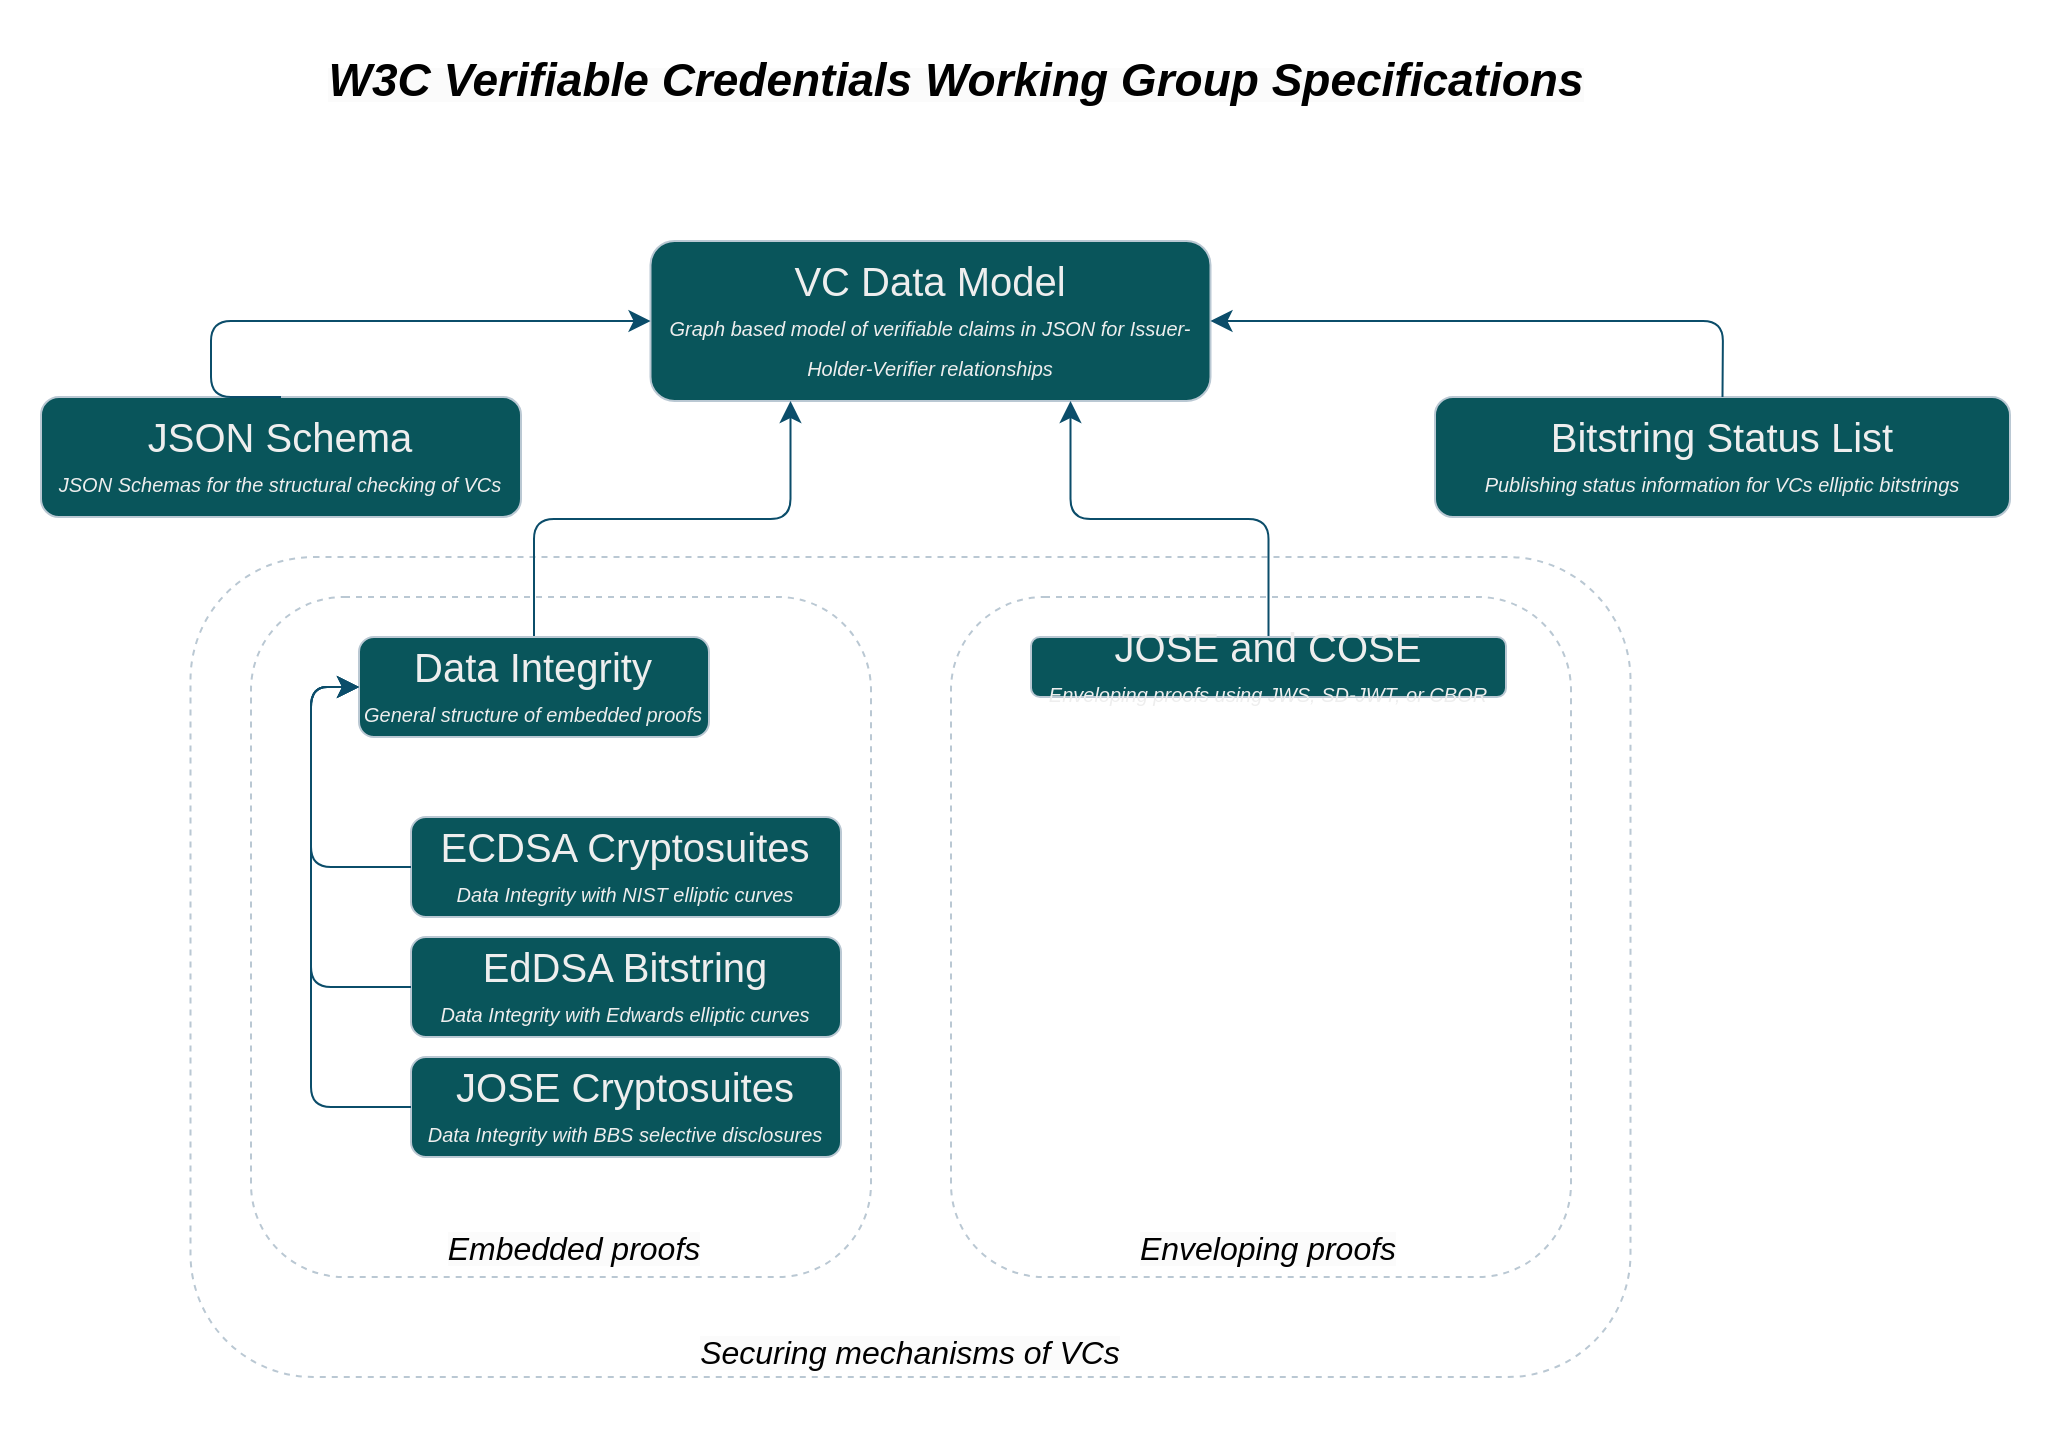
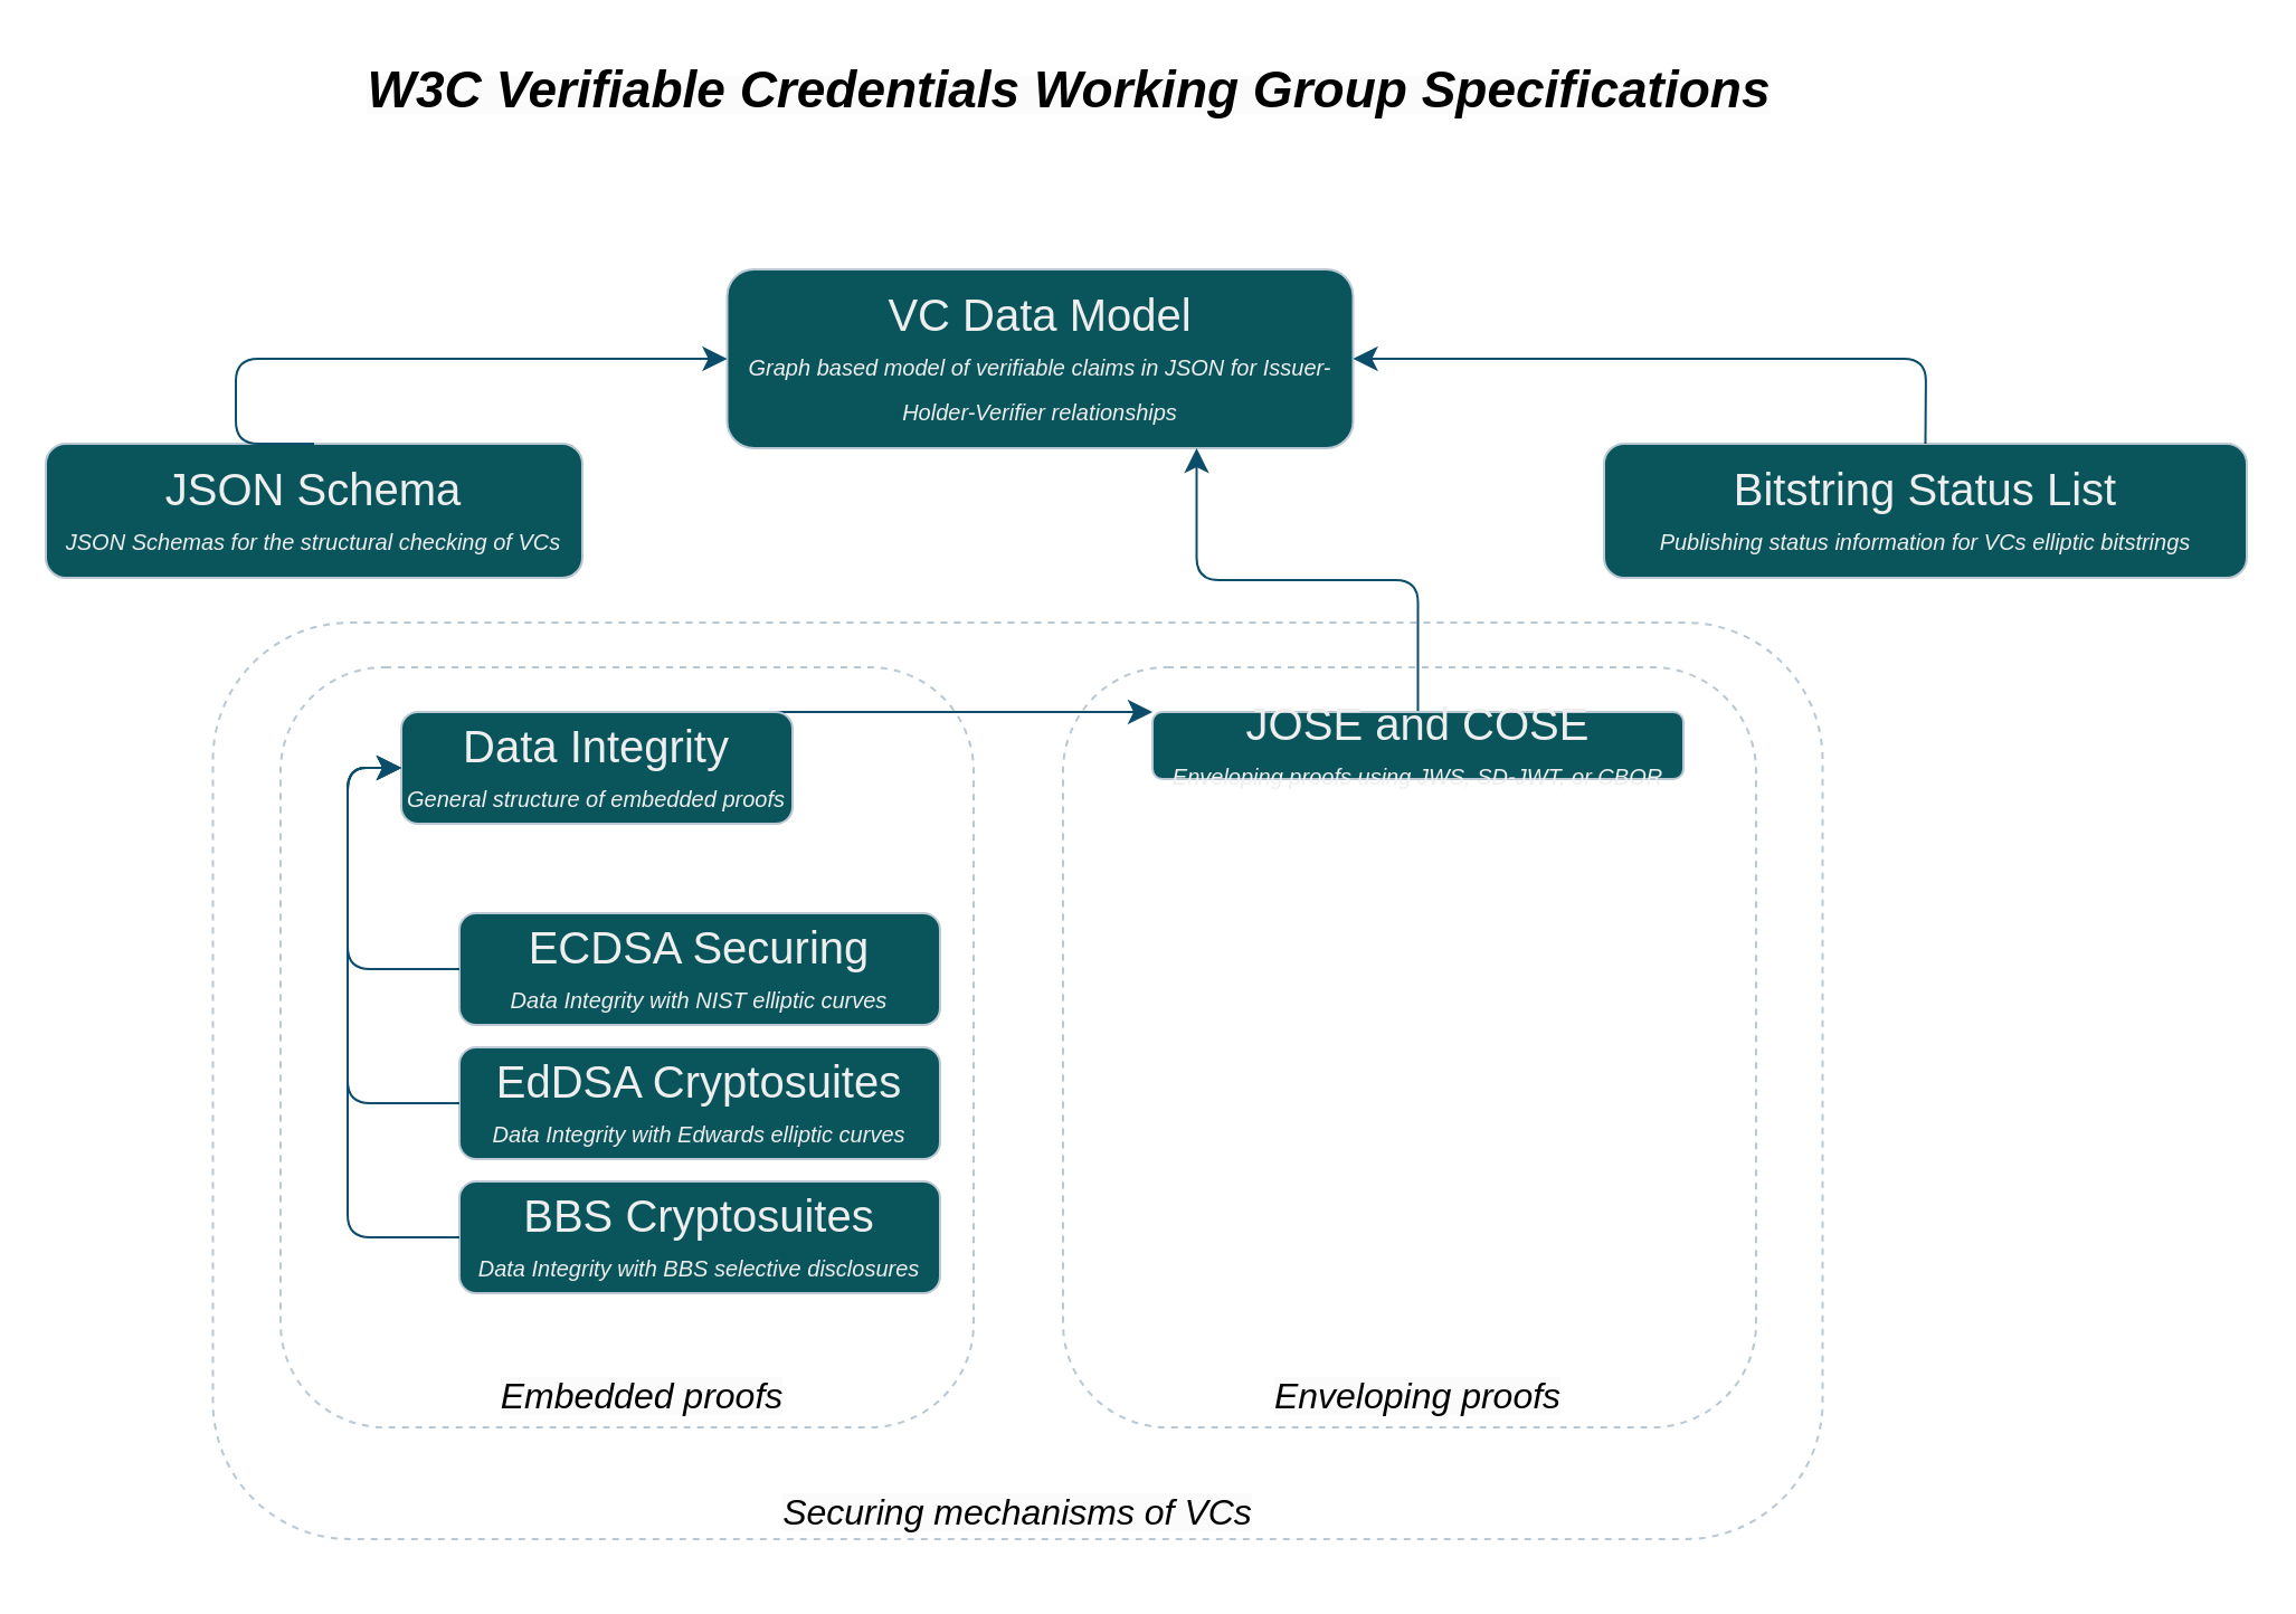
- <mxCell id="7" value="" style="edgeStyle=elbowEdgeStyle;elbow=vertical;endArrow=classic;html=1;curved=0;rounded=1;endSize=8;startSize=8;fontSize=12;exitX=0.5;exitY=0;exitDx=0;exitDy=0;entryX=0.25;entryY=1;entryDx=0;entryDy=0;labelBackgroundColor=none;strokeColor=#0B4D6A;fontColor=default;" parent="1" source="19" target="4" edge="1"><mxGeometry width="50" height="50" relative="1" as="geometry"><mxPoint x="285.005" y="308" as="sourcePoint" /><mxPoint x="335.005" y="258" as="targetPoint" /></mxGeometry></mxCell>
+ <mxCell id="7" value="" style="edgeStyle=elbowEdgeStyle;elbow=vertical;endArrow=classic;html=1;curved=0;rounded=1;endSize=8;startSize=8;fontSize=12;exitX=0.5;exitY=0;exitDx=0;exitDy=0;labelBackgroundColor=none;strokeColor=#0B4D6A;fontColor=default;" parent="1" source="19" target="13" edge="1"><mxGeometry width="50" height="50" relative="1" as="geometry"><mxPoint x="285.005" y="308" as="sourcePoint" /><mxPoint x="335.005" y="258" as="targetPoint" /></mxGeometry></mxCell>
- <mxCell id="16" value="&lt;span style=&quot;font-size: 20px;&quot;&gt;ECDSA Cryptosuites&lt;/span&gt;&lt;br&gt;&lt;font style=&quot;font-size: 10px;&quot;&gt;&lt;i&gt;Data Integrity with NIST elliptic curves&lt;/i&gt;&lt;/font&gt;" style="rounded=1;whiteSpace=wrap;html=1;fontSize=16;labelBackgroundColor=none;fillColor=#09555B;strokeColor=#BAC8D3;fontColor=#EEEEEE;" parent="1" vertex="1"><mxGeometry x="205.005" y="408" width="215" height="50" as="geometry" /></mxCell>
+ <mxCell id="16" value="&lt;span style=&quot;font-size: 20px;&quot;&gt;ECDSA Securing&lt;/span&gt;&lt;br&gt;&lt;font style=&quot;font-size: 10px;&quot;&gt;&lt;i&gt;Data Integrity with NIST elliptic curves&lt;/i&gt;&lt;/font&gt;" style="rounded=1;whiteSpace=wrap;html=1;fontSize=16;labelBackgroundColor=none;fillColor=#09555B;strokeColor=#BAC8D3;fontColor=#EEEEEE;" parent="1" vertex="1"><mxGeometry x="205.005" y="408" width="215" height="50" as="geometry" /></mxCell>
- <mxCell id="17" value="&lt;span style=&quot;font-size: 20px;&quot;&gt;EdDSA Bitstring&lt;/span&gt;&lt;br&gt;&lt;font style=&quot;font-size: 10px;&quot;&gt;&lt;i&gt;Data Integrity with Edwards elliptic curves&lt;/i&gt;&lt;/font&gt;" style="rounded=1;whiteSpace=wrap;html=1;fontSize=16;labelBackgroundColor=none;fillColor=#09555B;strokeColor=#BAC8D3;fontColor=#EEEEEE;" parent="1" vertex="1"><mxGeometry x="205.005" y="468" width="215" height="50" as="geometry" /></mxCell>
+ <mxCell id="17" value="&lt;span style=&quot;font-size: 20px;&quot;&gt;EdDSA Cryptosuites&lt;/span&gt;&lt;br&gt;&lt;font style=&quot;font-size: 10px;&quot;&gt;&lt;i&gt;Data Integrity with Edwards elliptic curves&lt;/i&gt;&lt;/font&gt;" style="rounded=1;whiteSpace=wrap;html=1;fontSize=16;labelBackgroundColor=none;fillColor=#09555B;strokeColor=#BAC8D3;fontColor=#EEEEEE;" parent="1" vertex="1"><mxGeometry x="205.005" y="468" width="215" height="50" as="geometry" /></mxCell>
- <mxCell id="18" value="&lt;span style=&quot;font-size: 20px;&quot;&gt;JOSE Cryptosuites&lt;/span&gt;&lt;br&gt;&lt;font style=&quot;font-size: 10px;&quot;&gt;&lt;i&gt;Data Integrity with BBS selective disclosures&lt;/i&gt;&lt;/font&gt;" style="rounded=1;whiteSpace=wrap;html=1;fontSize=16;labelBackgroundColor=none;fillColor=#09555B;strokeColor=#BAC8D3;fontColor=#EEEEEE;" parent="1" vertex="1"><mxGeometry x="205.005" y="528" width="215" height="50" as="geometry" /></mxCell>
+ <mxCell id="18" value="&lt;span style=&quot;font-size: 20px;&quot;&gt;BBS Cryptosuites&lt;/span&gt;&lt;br&gt;&lt;font style=&quot;font-size: 10px;&quot;&gt;&lt;i&gt;Data Integrity with BBS selective disclosures&lt;/i&gt;&lt;/font&gt;" style="rounded=1;whiteSpace=wrap;html=1;fontSize=16;labelBackgroundColor=none;fillColor=#09555B;strokeColor=#BAC8D3;fontColor=#EEEEEE;" parent="1" vertex="1"><mxGeometry x="205.005" y="528" width="215" height="50" as="geometry" /></mxCell>
